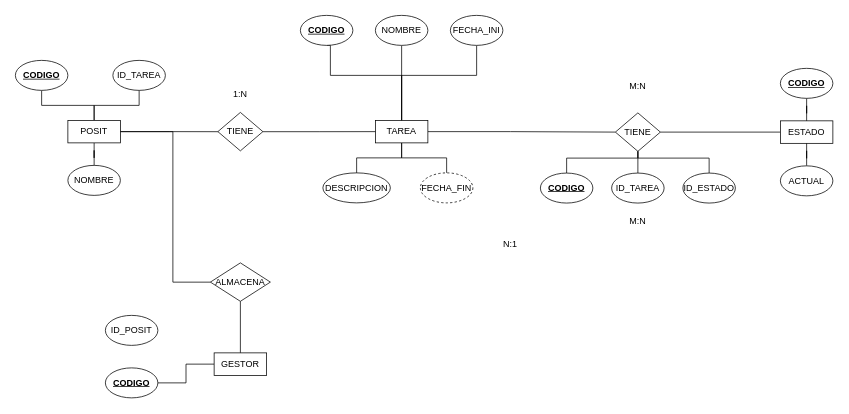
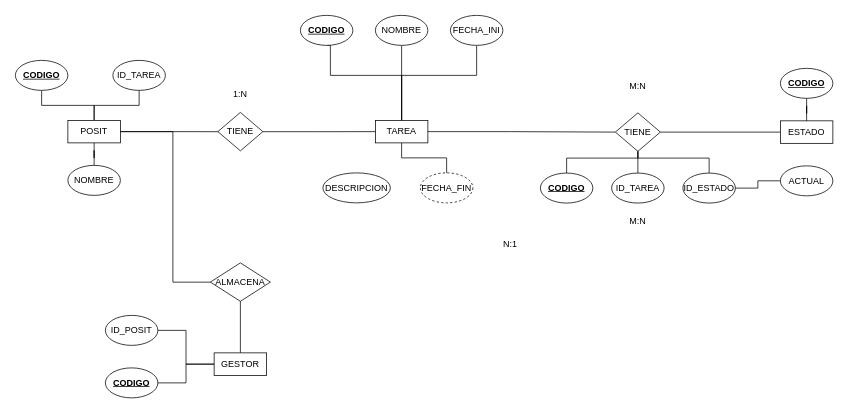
- <mxCell id="45" style="edgeStyle=orthogonalEdgeStyle;rounded=0;orthogonalLoop=1;jettySize=auto;html=1;entryX=0.5;entryY=1;entryDx=0;entryDy=0;endArrow=none;endFill=0;" edge="1" parent="1" source="46" target="42"><mxGeometry relative="1" as="geometry" /></mxCell>
+ <mxCell id="45" style="edgeStyle=orthogonalEdgeStyle;rounded=0;orthogonalLoop=1;jettySize=auto;html=1;endArrow=none;endFill=0;" edge="1" parent="1" source="46" target="39"><mxGeometry relative="1" as="geometry" /></mxCell>
- <mxCell id="9" style="edgeStyle=orthogonalEdgeStyle;rounded=0;orthogonalLoop=1;jettySize=auto;html=1;entryX=0.5;entryY=0;entryDx=0;entryDy=0;endArrow=none;endFill=0;" edge="1" parent="1" source="12" target="20"><mxGeometry relative="1" as="geometry" /></mxCell>
+ <mxCell id="28" style="edgeStyle=orthogonalEdgeStyle;rounded=0;orthogonalLoop=1;jettySize=auto;html=1;entryX=1;entryY=0.5;entryDx=0;entryDy=0;endArrow=none;endFill=0;" edge="1" parent="1" source="29" target="48"><mxGeometry relative="1" as="geometry" /></mxCell>
